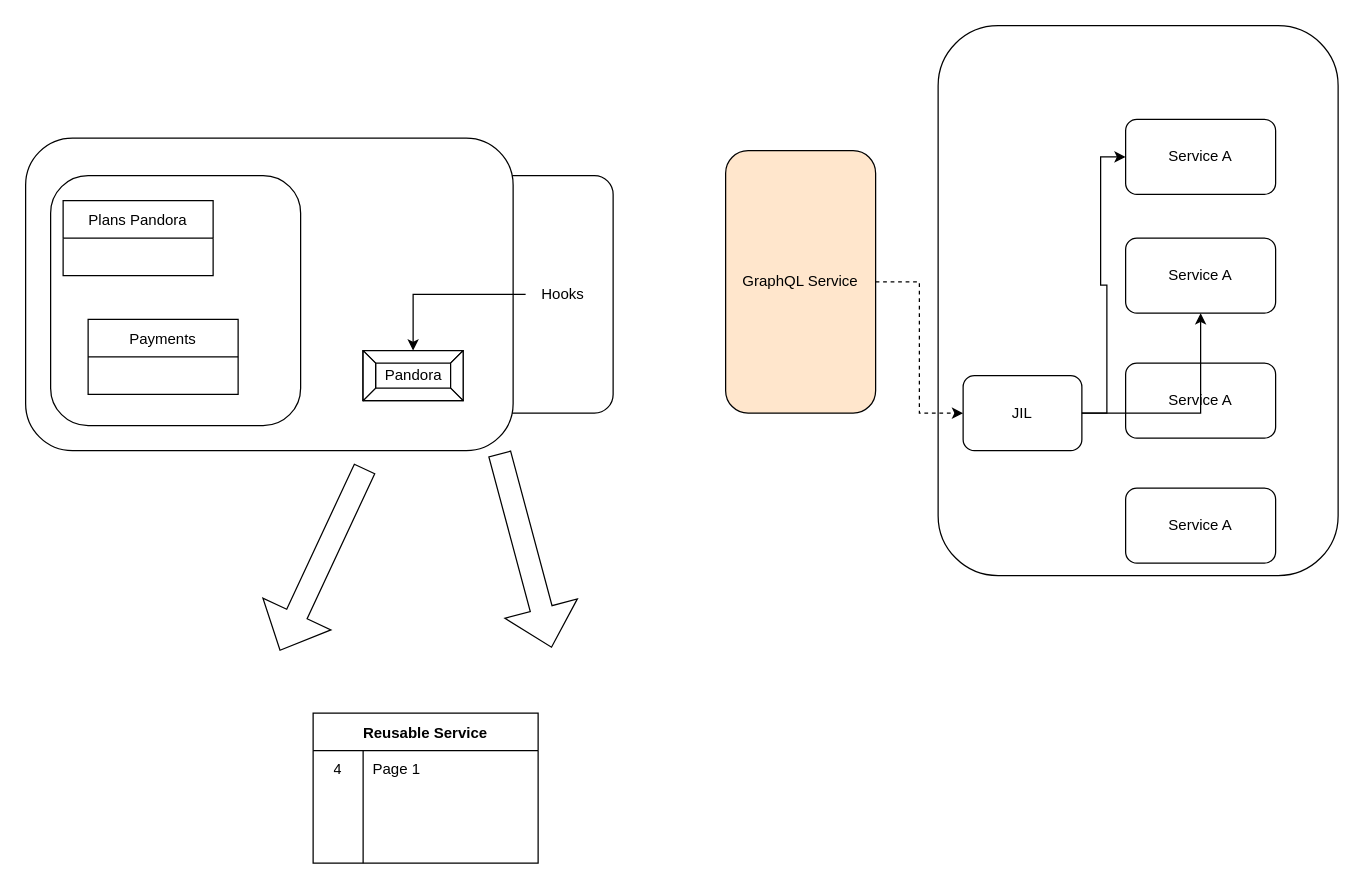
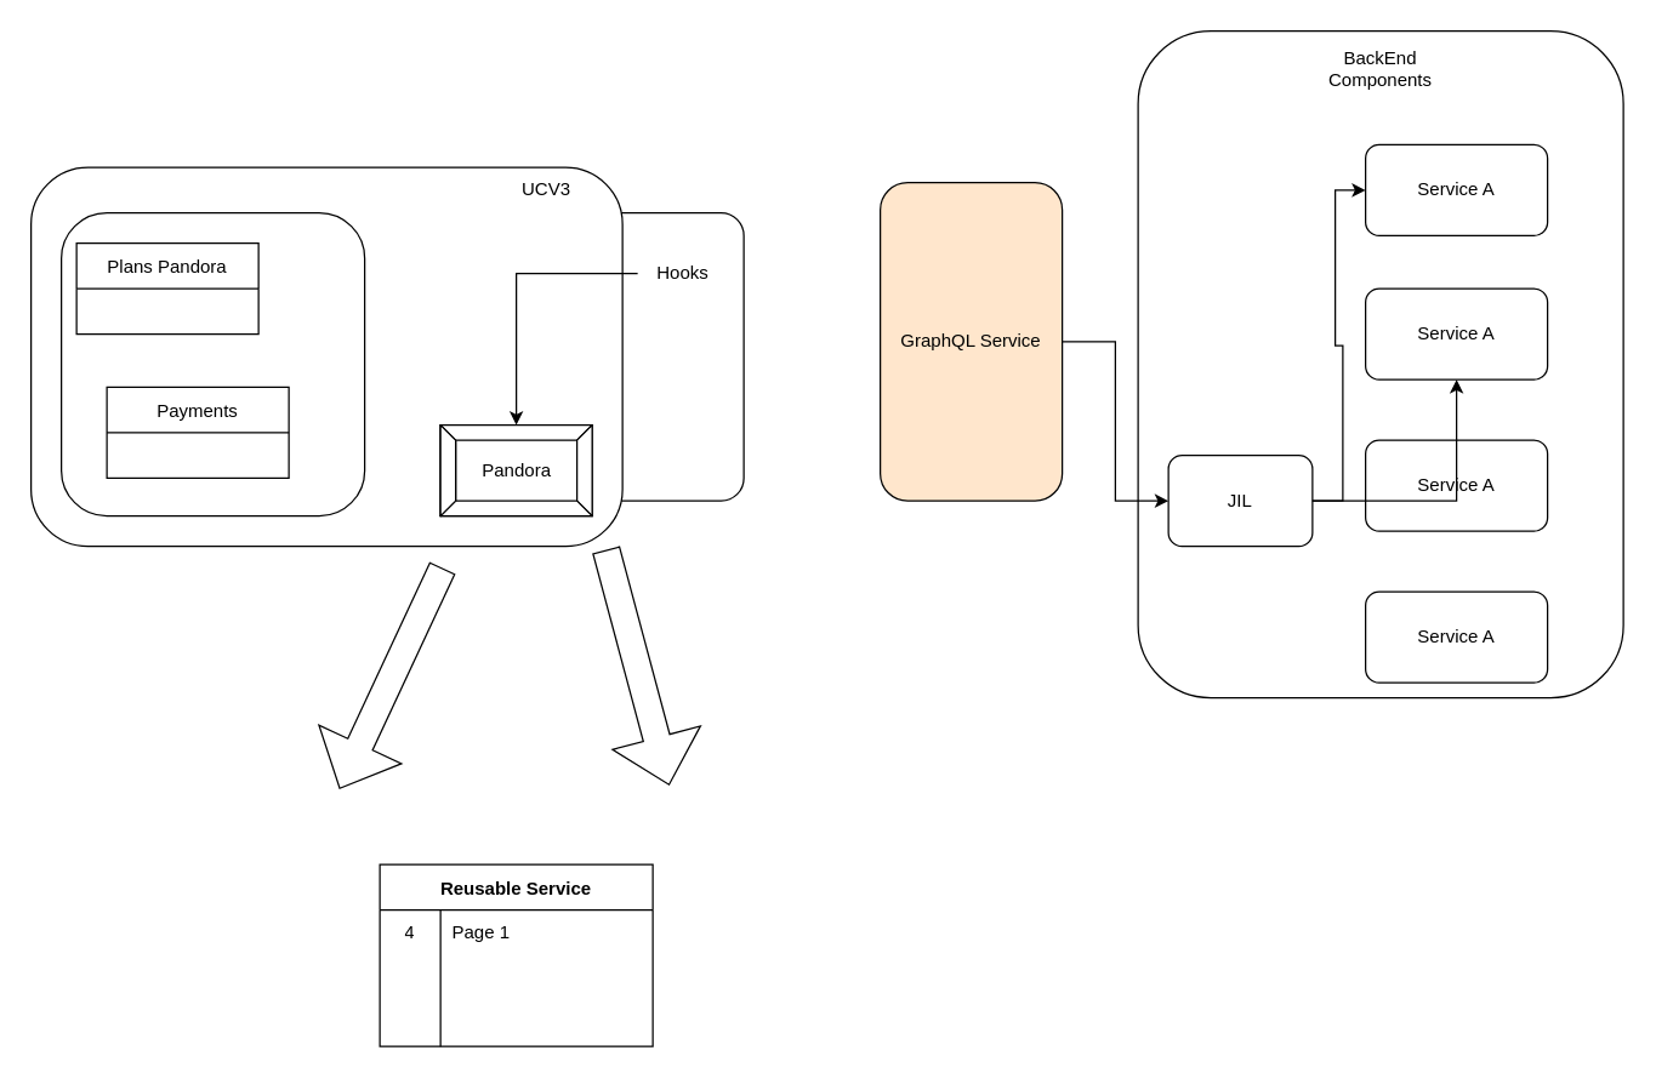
+ <mxCell id="25" value="BackEnd Components" style="text;html=1;strokeColor=none;fillColor=none;align=center;verticalAlign=middle;whiteSpace=wrap;rounded=0;" vertex="1" parent="1"><mxGeometry x="880" y="30" width="60" height="30" as="geometry" /></mxCell>
+ <mxCell id="4" value="UCV3" style="text;html=1;strokeColor=none;fillColor=none;align=center;verticalAlign=middle;whiteSpace=wrap;rounded=0;" vertex="1" parent="1"><mxGeometry x="330" y="110" width="60" height="30" as="geometry" /></mxCell>
- <mxCell id="22" value="Hooks" style="text;html=1;strokeColor=none;fillColor=none;align=center;verticalAlign=middle;whiteSpace=wrap;rounded=0;" vertex="1" parent="1"><mxGeometry x="420" y="220" width="60" height="30" as="geometry" /></mxCell>
+ <mxCell id="22" value="Hooks" style="text;html=1;strokeColor=none;fillColor=none;align=center;verticalAlign=middle;whiteSpace=wrap;rounded=0;" vertex="1" parent="1"><mxGeometry x="420" y="165" width="60" height="30" as="geometry" /></mxCell>
- <mxCell id="28" style="edgeStyle=orthogonalEdgeStyle;rounded=0;orthogonalLoop=1;jettySize=auto;html=1;dashed=1;" edge="1" parent="1" source="23" target="26"><mxGeometry relative="1" as="geometry" /></mxCell>
+ <mxCell id="28" style="edgeStyle=orthogonalEdgeStyle;rounded=0;orthogonalLoop=1;jettySize=auto;html=1;" edge="1" parent="1" source="23" target="26"><mxGeometry relative="1" as="geometry" /></mxCell>
- <mxCell id="8" value="Pandora" style="labelPosition=center;verticalLabelPosition=middle;align=center;html=1;shape=mxgraph.basic.button;dx=10;" vertex="1" parent="1"><mxGeometry x="290" y="280" width="80" height="40" as="geometry" /></mxCell>
+ <mxCell id="8" value="Pandora" style="labelPosition=center;verticalLabelPosition=middle;align=center;html=1;shape=mxgraph.basic.button;dx=10;" vertex="1" parent="1"><mxGeometry x="290" y="280" width="100" height="60" as="geometry" /></mxCell>
